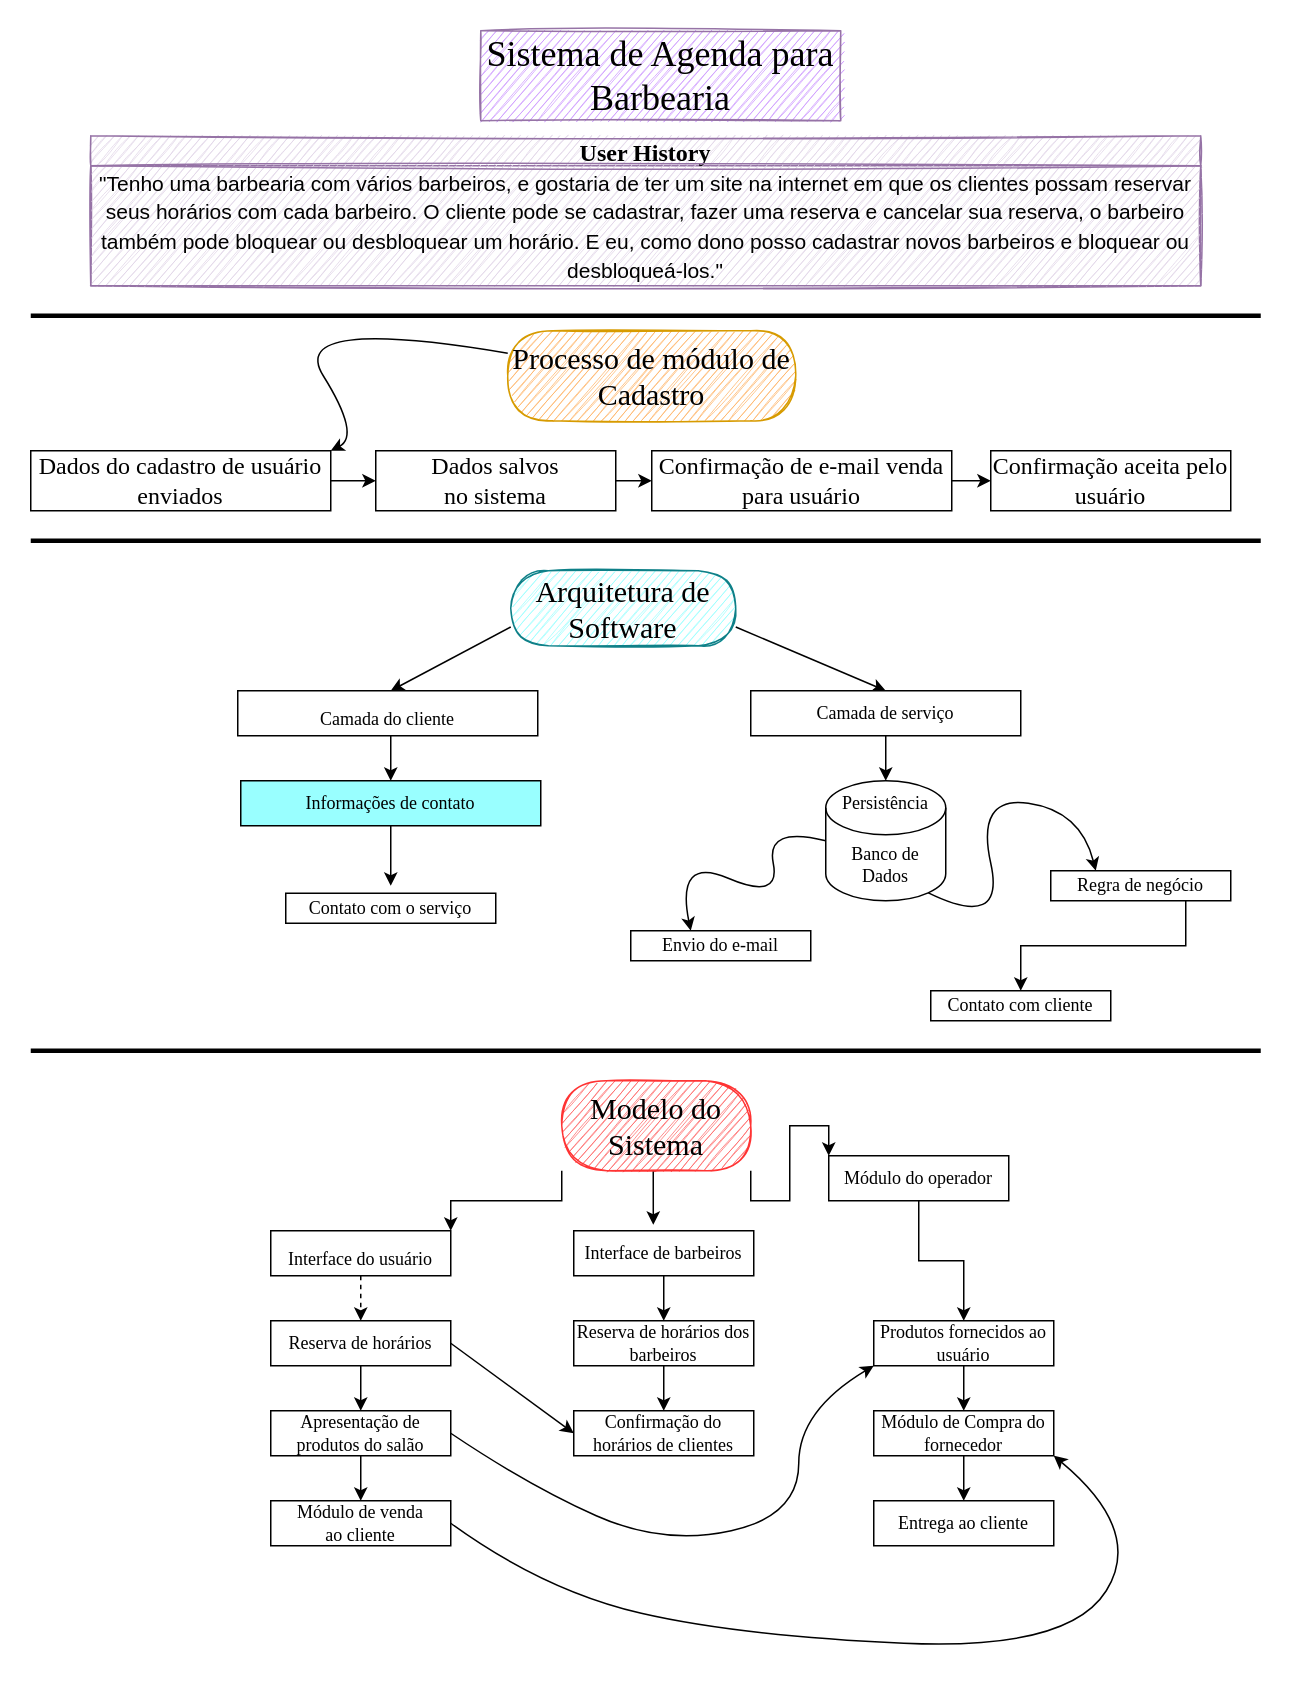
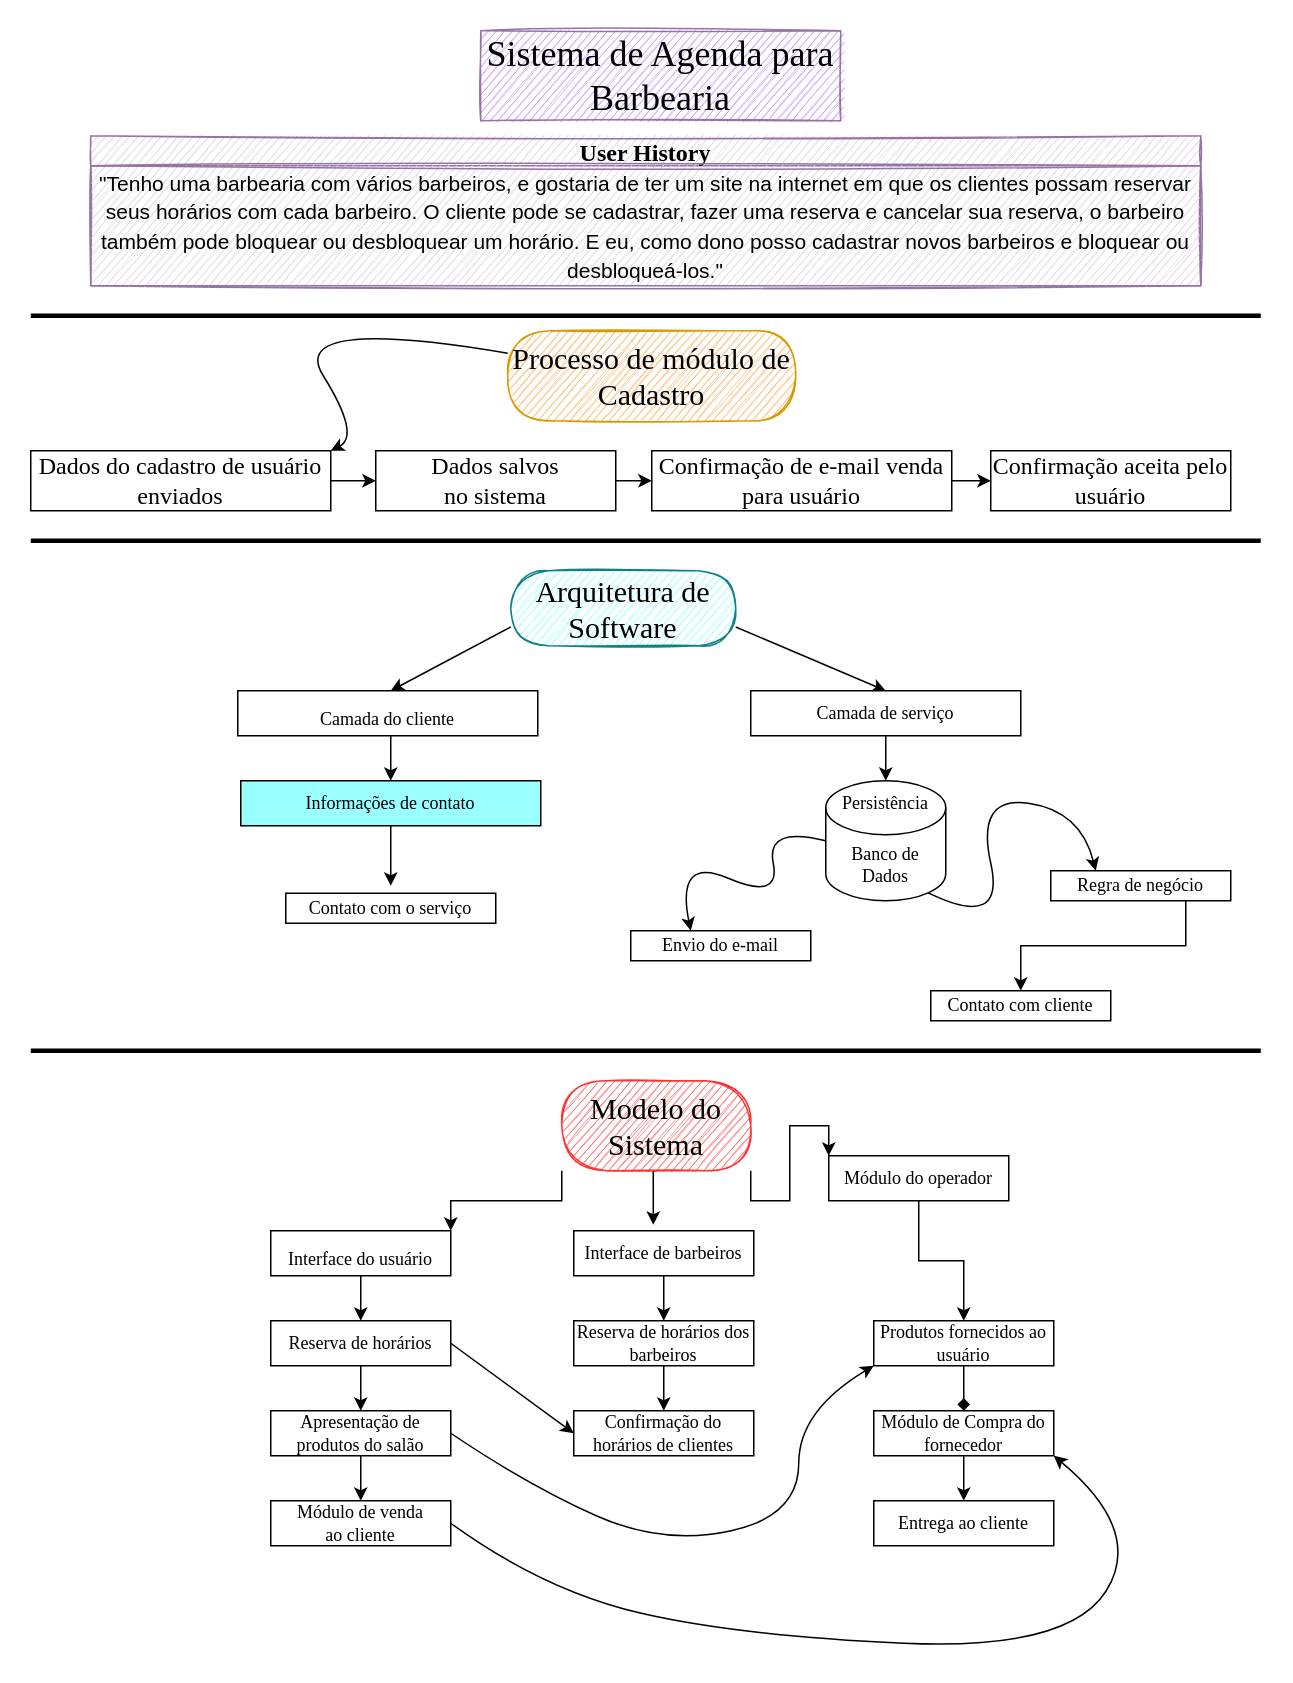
- <mxCell id="39" style="edgeStyle=orthogonalEdgeStyle;rounded=0;orthogonalLoop=1;jettySize=auto;html=1;exitX=0.5;exitY=1;exitDx=0;exitDy=0;entryX=0.5;entryY=0;entryDx=0;entryDy=0;fontFamily=Comic Sans MS;fontSize=12;fontColor=#000000;strokeWidth=1;dashed=1;" edge="1" parent="1" source="40" target="42"><mxGeometry relative="1" as="geometry" /></mxCell>
+ <mxCell id="39" style="edgeStyle=orthogonalEdgeStyle;rounded=0;orthogonalLoop=1;jettySize=auto;html=1;exitX=0.5;exitY=1;exitDx=0;exitDy=0;entryX=0.5;entryY=0;entryDx=0;entryDy=0;fontFamily=Comic Sans MS;fontSize=12;fontColor=#000000;strokeWidth=1;" edge="1" parent="1" source="40" target="42"><mxGeometry relative="1" as="geometry" /></mxCell>
- <mxCell id="48" style="edgeStyle=orthogonalEdgeStyle;rounded=0;orthogonalLoop=1;jettySize=auto;html=1;exitX=0.5;exitY=1;exitDx=0;exitDy=0;entryX=0.5;entryY=0;entryDx=0;entryDy=0;fontFamily=Comic Sans MS;fontSize=12;fontColor=#000000;strokeWidth=1;" edge="1" parent="1" source="49" target="47"><mxGeometry relative="1" as="geometry" /></mxCell>
+ <mxCell id="48" style="edgeStyle=orthogonalEdgeStyle;rounded=0;orthogonalLoop=1;jettySize=auto;html=1;exitX=0.5;exitY=1;exitDx=0;exitDy=0;entryX=0.5;entryY=0;entryDx=0;entryDy=0;fontFamily=Comic Sans MS;fontSize=12;fontColor=#000000;strokeWidth=1;endArrow=diamond;" edge="1" parent="1" source="49" target="47"><mxGeometry relative="1" as="geometry" /></mxCell>
